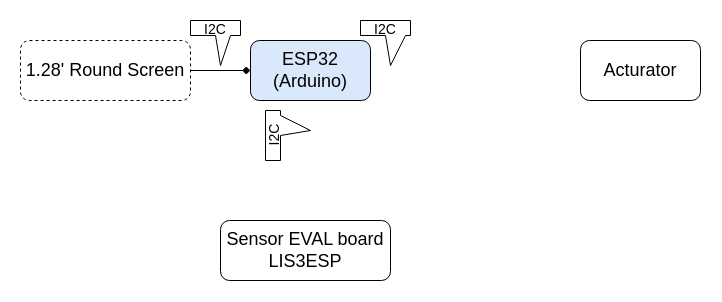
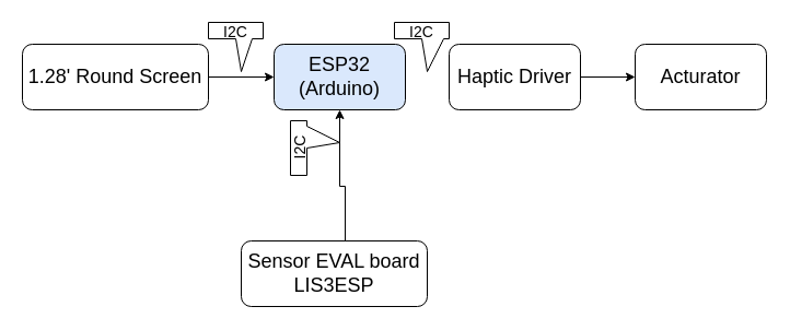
- <mxCell id="11" value="&lt;p style=&quot;margin-top: 0pt; margin-bottom: 0pt; margin-left: 0in; direction: ltr; unicode-bidi: embed; word-break: normal;&quot;&gt;&lt;font face=&quot;Arial&quot;&gt;&lt;span style=&quot;font-size: 18px;&quot;&gt;1.28' Round Screen&lt;/span&gt;&lt;/font&gt;&lt;/p&gt;" style="rounded=1;whiteSpace=wrap;html=1;align=center;dashed=1;" vertex="1" parent="1"><mxGeometry x="20" y="40" width="170" height="60" as="geometry" /></mxCell>
+ <mxCell id="11" value="&lt;p style=&quot;margin-top: 0pt; margin-bottom: 0pt; margin-left: 0in; direction: ltr; unicode-bidi: embed; word-break: normal;&quot;&gt;&lt;font face=&quot;Arial&quot;&gt;&lt;span style=&quot;font-size: 18px;&quot;&gt;1.28' Round Screen&lt;/span&gt;&lt;/font&gt;&lt;/p&gt;" style="rounded=1;whiteSpace=wrap;html=1;align=center;" vertex="1" parent="1"><mxGeometry x="20" y="40" width="170" height="60" as="geometry" /></mxCell>
- <mxCell id="10" style="edgeStyle=orthogonalEdgeStyle;rounded=0;orthogonalLoop=1;jettySize=auto;html=1;entryX=0;entryY=0.5;entryDx=0;entryDy=0;fontSize=14;endArrow=diamond;" edge="1" parent="1" source="11" target="4"><mxGeometry relative="1" as="geometry" /></mxCell>
+ <mxCell id="10" style="edgeStyle=orthogonalEdgeStyle;rounded=0;orthogonalLoop=1;jettySize=auto;html=1;entryX=0;entryY=0.5;entryDx=0;entryDy=0;fontSize=14;" edge="1" parent="1" source="11" target="4"><mxGeometry relative="1" as="geometry" /></mxCell>
+ <mxCell id="6" value="Haptic Driver" style="rounded=1;whiteSpace=wrap;html=1;fontSize=18;" parent="1" vertex="1"><mxGeometry x="410" y="40" width="120" height="60" as="geometry" /></mxCell>
+ <mxCell id="5" style="edgeStyle=orthogonalEdgeStyle;rounded=0;orthogonalLoop=1;jettySize=auto;html=1;entryX=0;entryY=0.5;entryDx=0;entryDy=0;fontSize=18;" parent="1" source="6" target="7" edge="1"><mxGeometry relative="1" as="geometry" /></mxCell>
+ <mxCell id="2" style="edgeStyle=orthogonalEdgeStyle;rounded=0;orthogonalLoop=1;jettySize=auto;html=1;entryX=0.5;entryY=1;entryDx=0;entryDy=0;fontSize=18;" parent="1" source="3" target="4" edge="1"><mxGeometry relative="1" as="geometry"><Array as="points"><mxPoint x="315" y="170" /><mxPoint x="310" y="170" /></Array></mxGeometry></mxCell>
